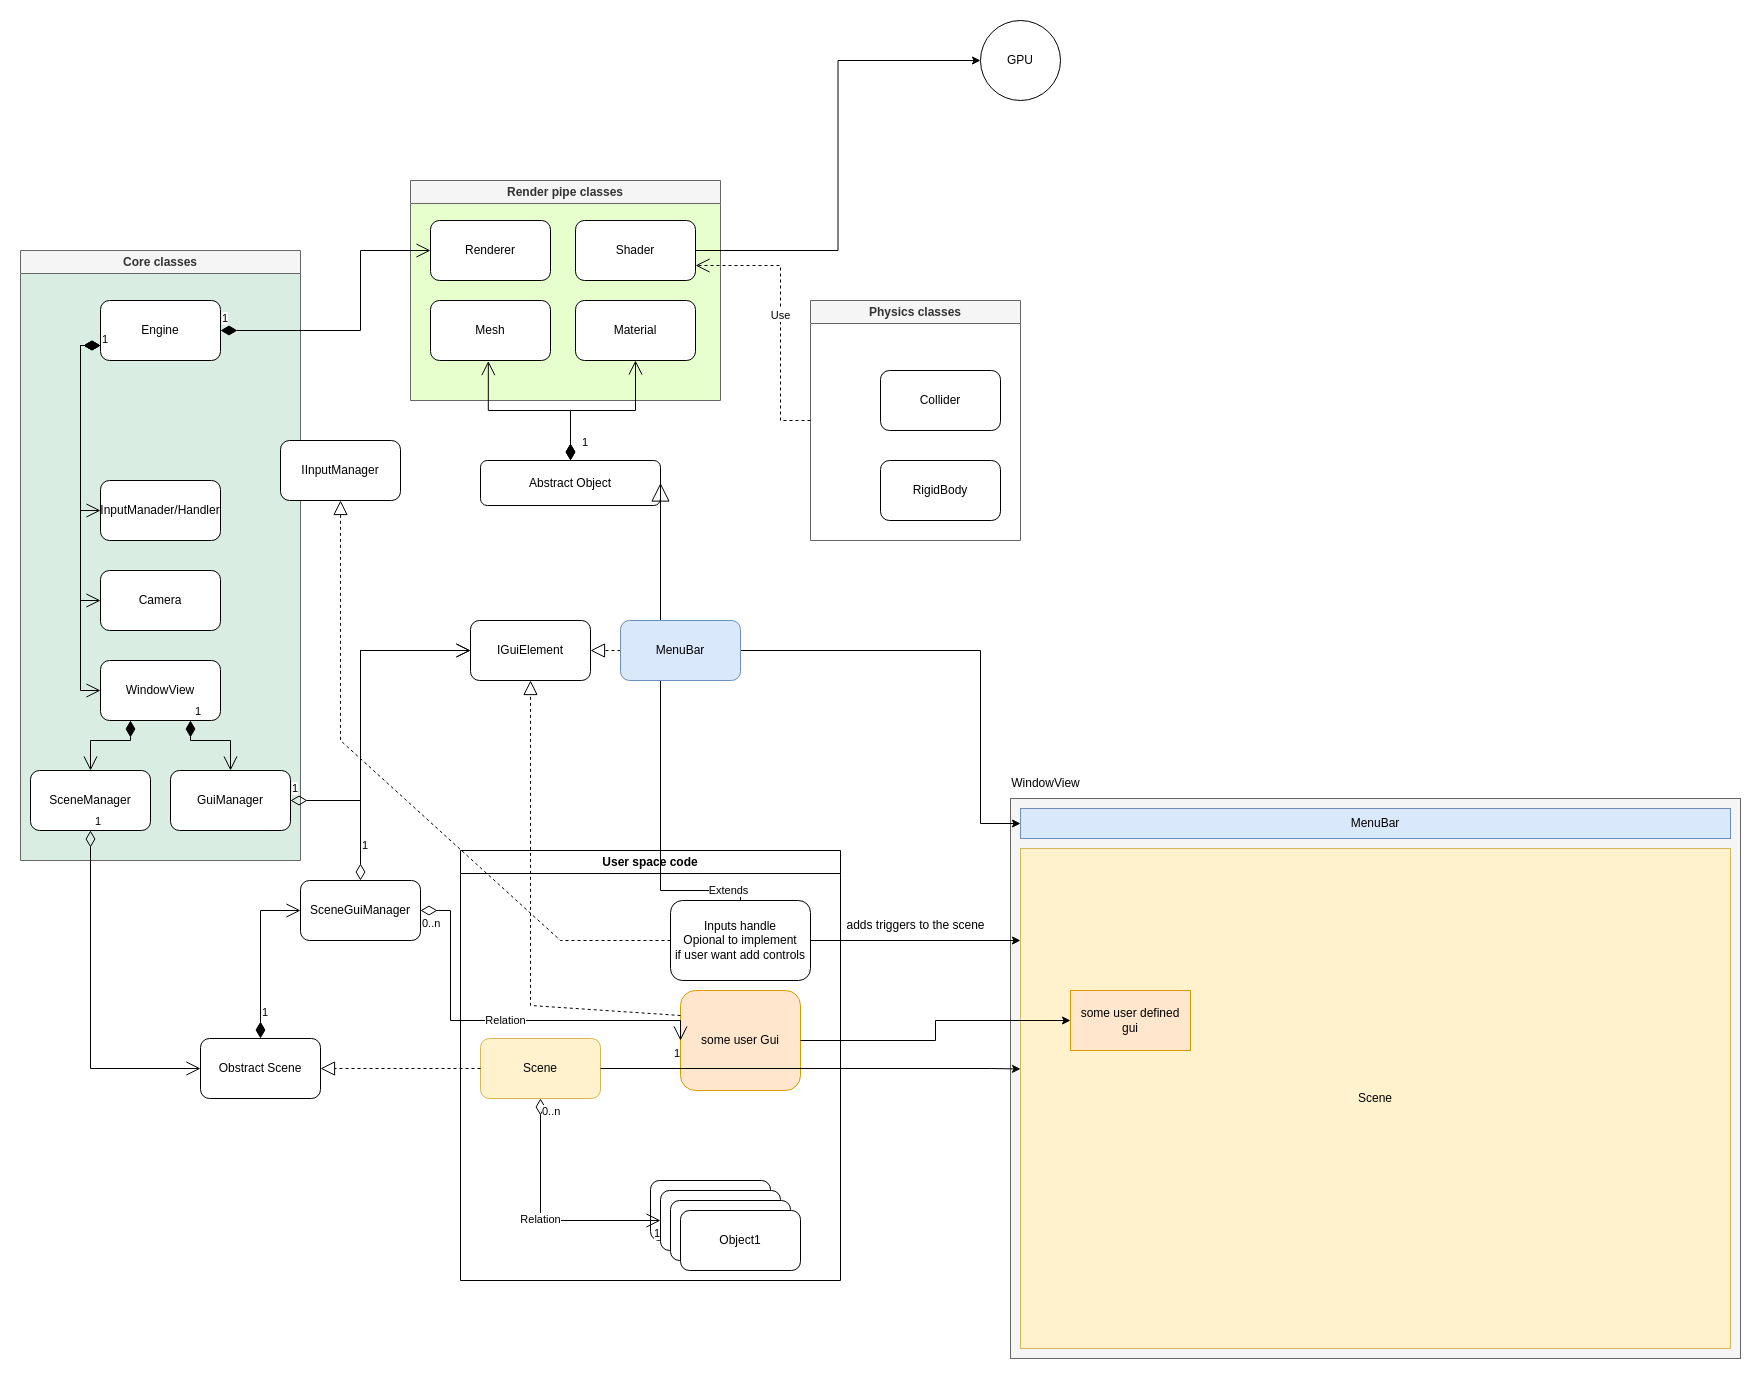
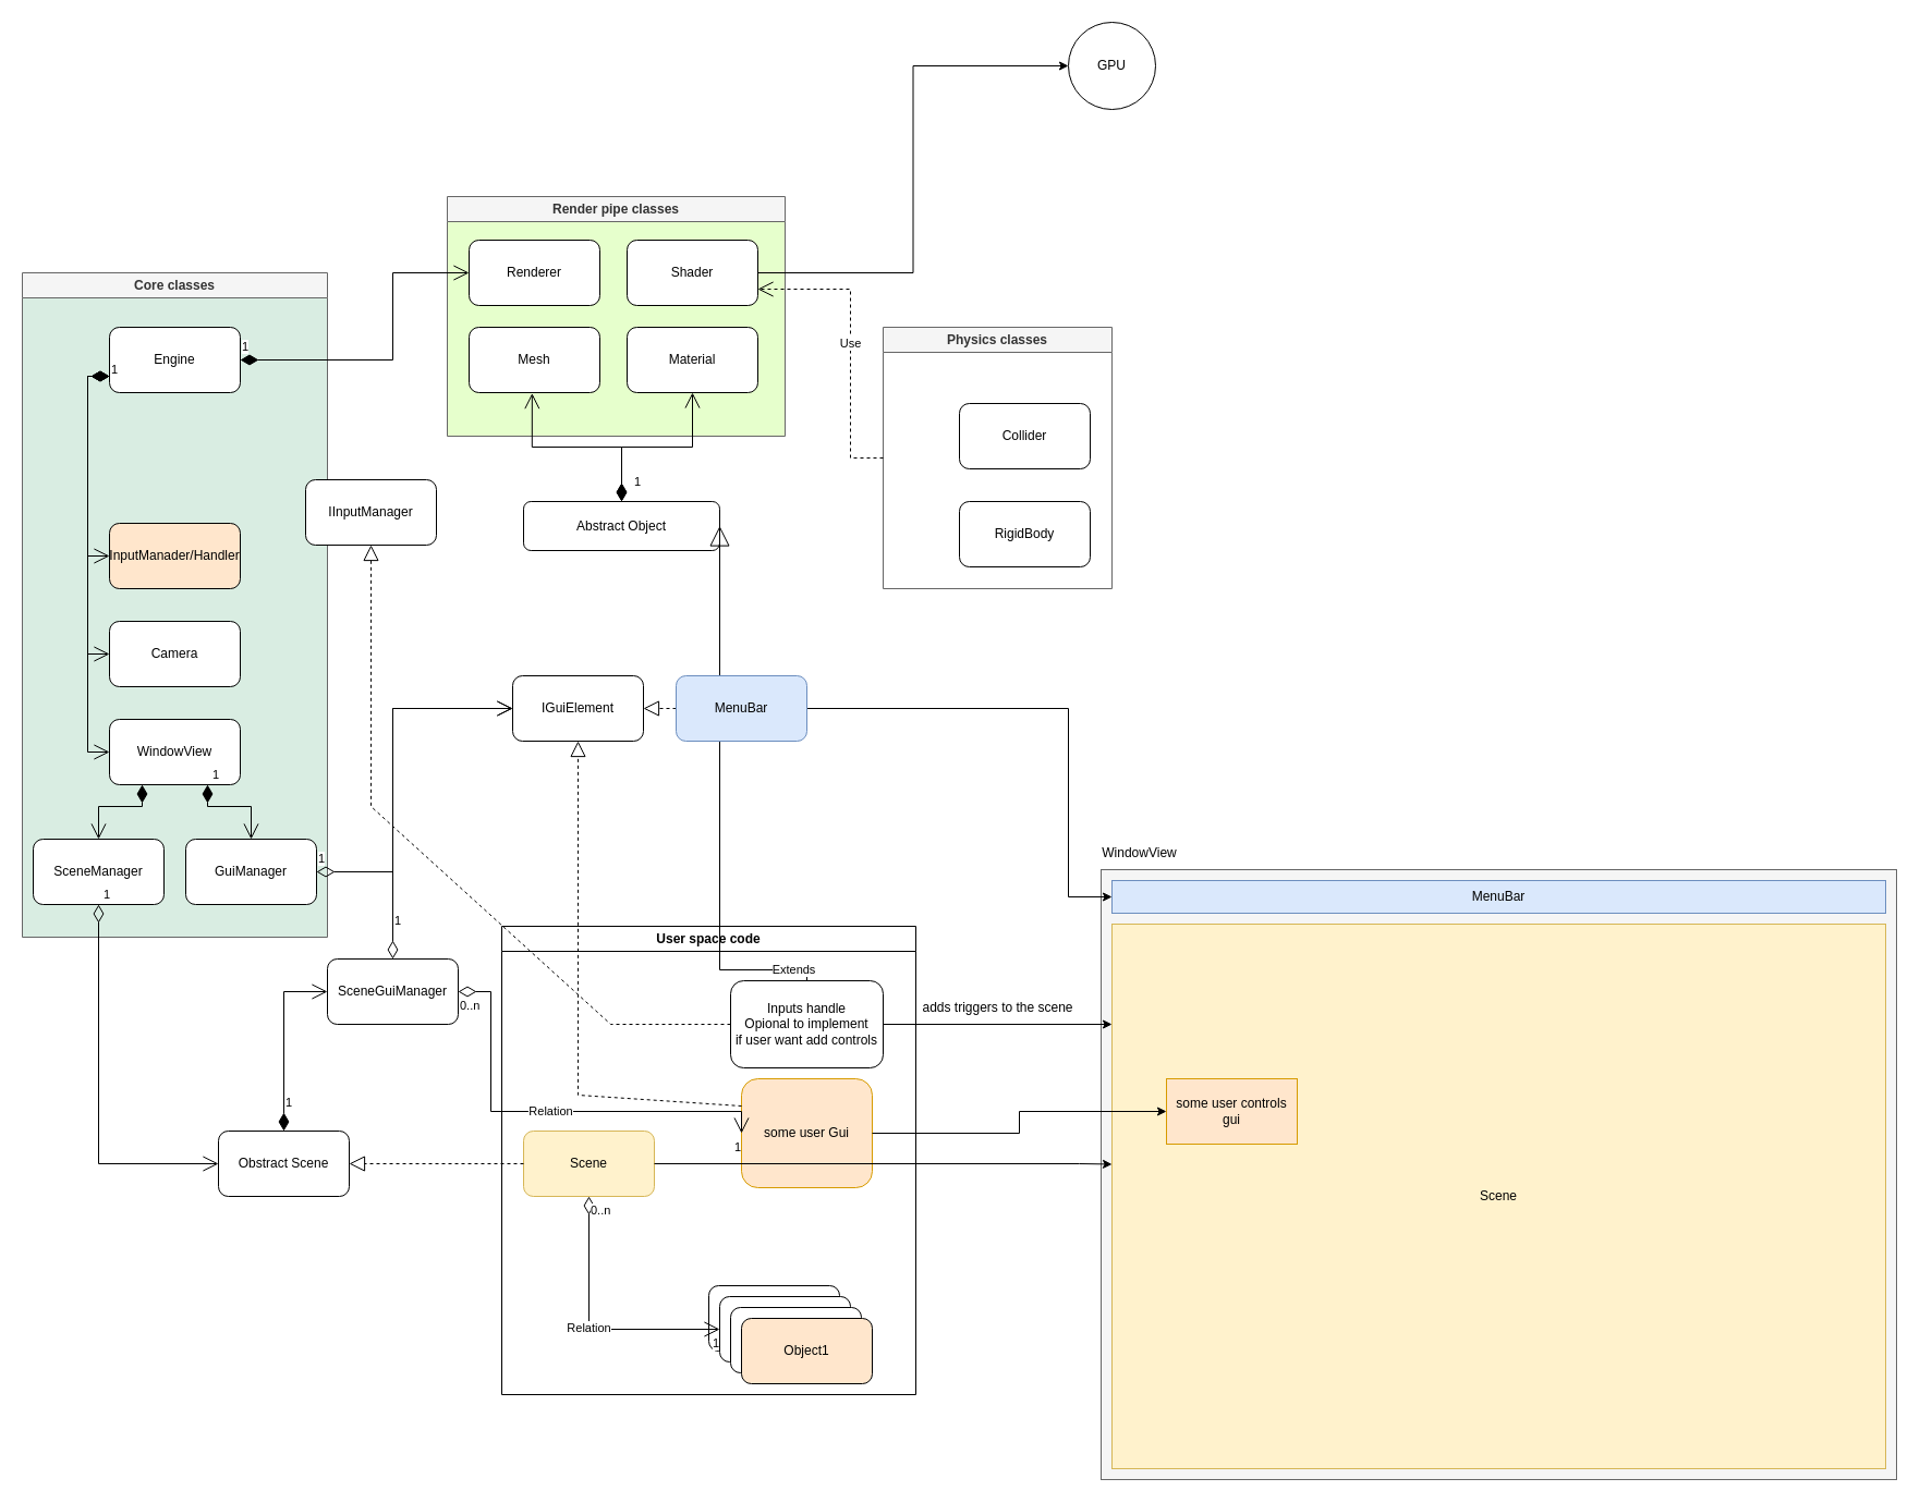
- <mxCell id="15" value="InputManader/Handler" style="rounded=1;whiteSpace=wrap;html=1;" vertex="1" parent="1"><mxGeometry x="100" y="480" width="120" height="60" as="geometry" /></mxCell>
+ <mxCell id="15" value="InputManader/Handler" style="rounded=1;whiteSpace=wrap;html=1;fillColor=#ffe6cc;" vertex="1" parent="1"><mxGeometry x="100" y="480" width="120" height="60" as="geometry" /></mxCell>
- <mxCell id="39" value="some user defined gui" style="rounded=0;whiteSpace=wrap;html=1;fillColor=#ffe6cc;strokeColor=#d79b00;" vertex="1" parent="1"><mxGeometry x="1070" y="990" width="120" height="60" as="geometry" /></mxCell>
+ <mxCell id="39" value="some user controls gui" style="rounded=0;whiteSpace=wrap;html=1;fillColor=#ffe6cc;strokeColor=#d79b00;" vertex="1" parent="1"><mxGeometry x="1070" y="990" width="120" height="60" as="geometry" /></mxCell>
- <mxCell id="57" value="Object1" style="rounded=1;whiteSpace=wrap;html=1;" vertex="1" parent="1"><mxGeometry x="680" y="1210" width="120" height="60" as="geometry" /></mxCell>
+ <mxCell id="57" value="Object1" style="rounded=1;whiteSpace=wrap;html=1;fillColor=#ffe6cc;" vertex="1" parent="1"><mxGeometry x="680" y="1210" width="120" height="60" as="geometry" /></mxCell>
